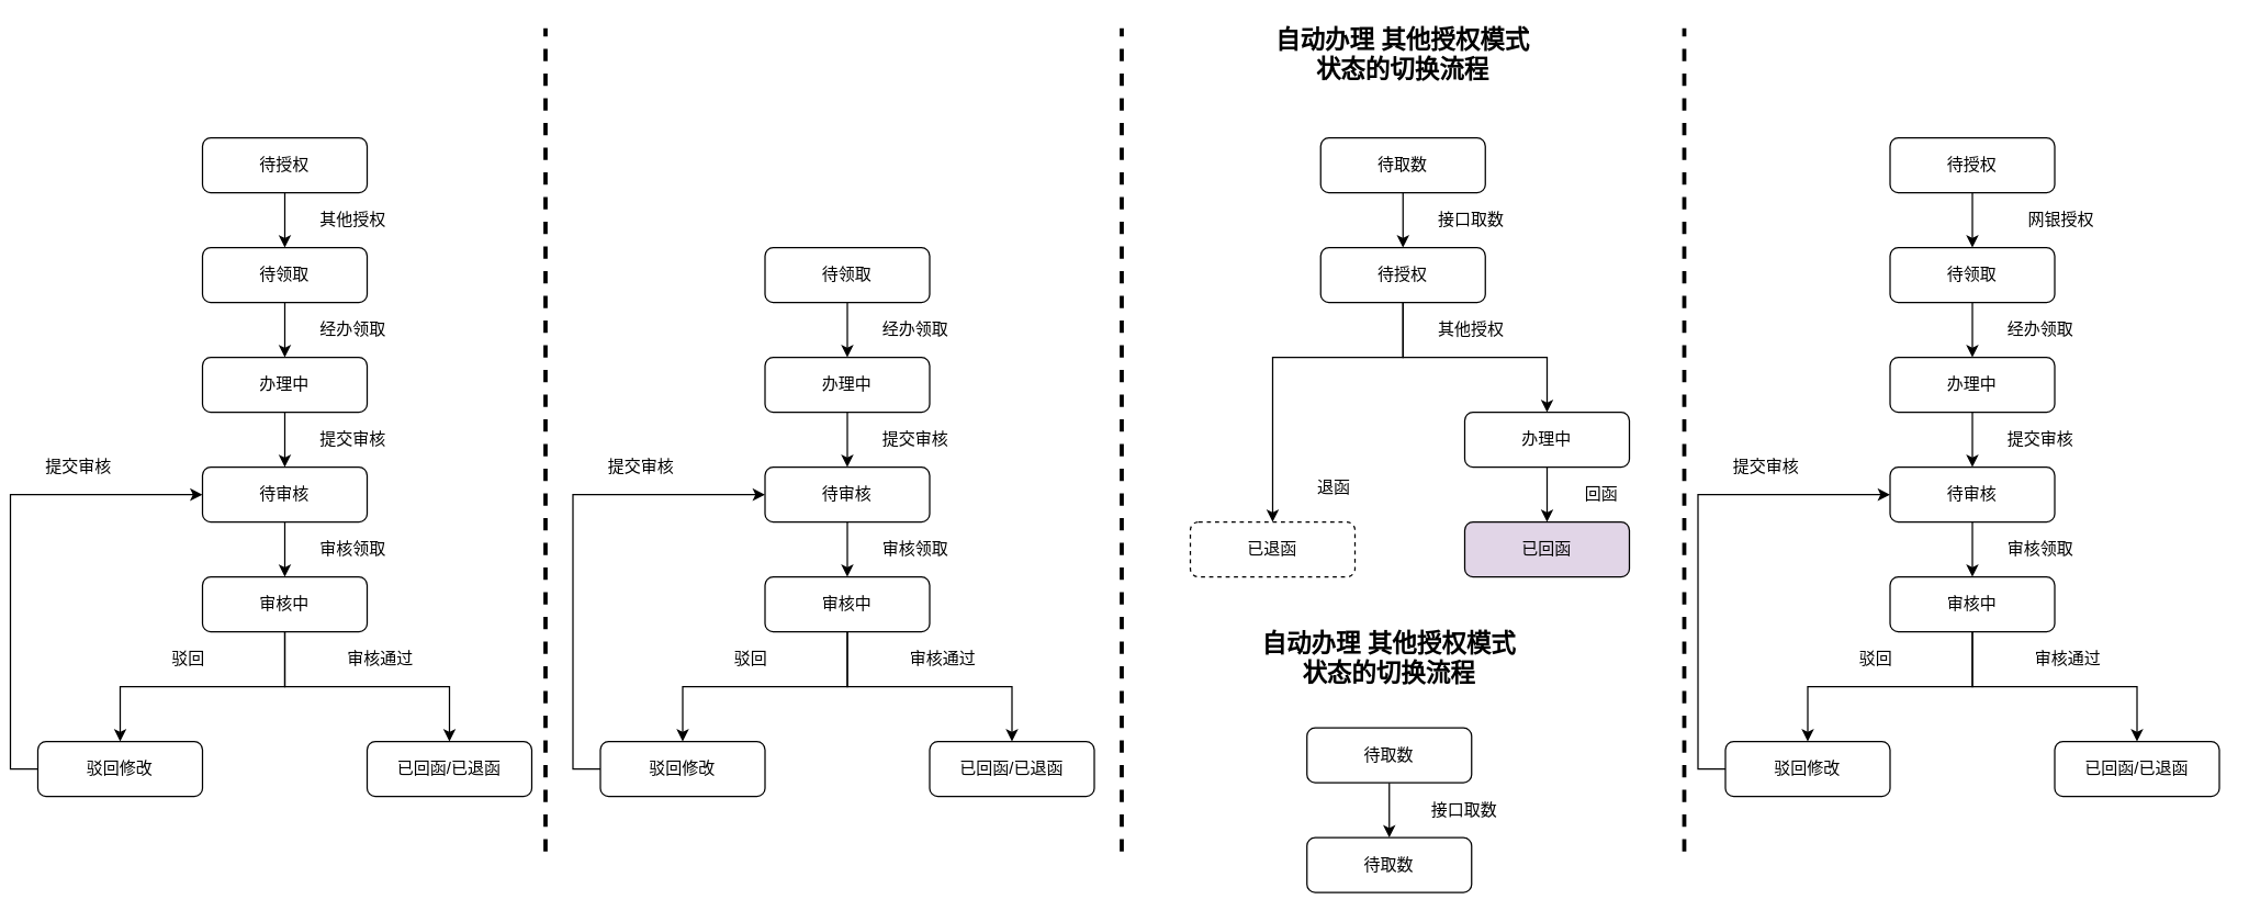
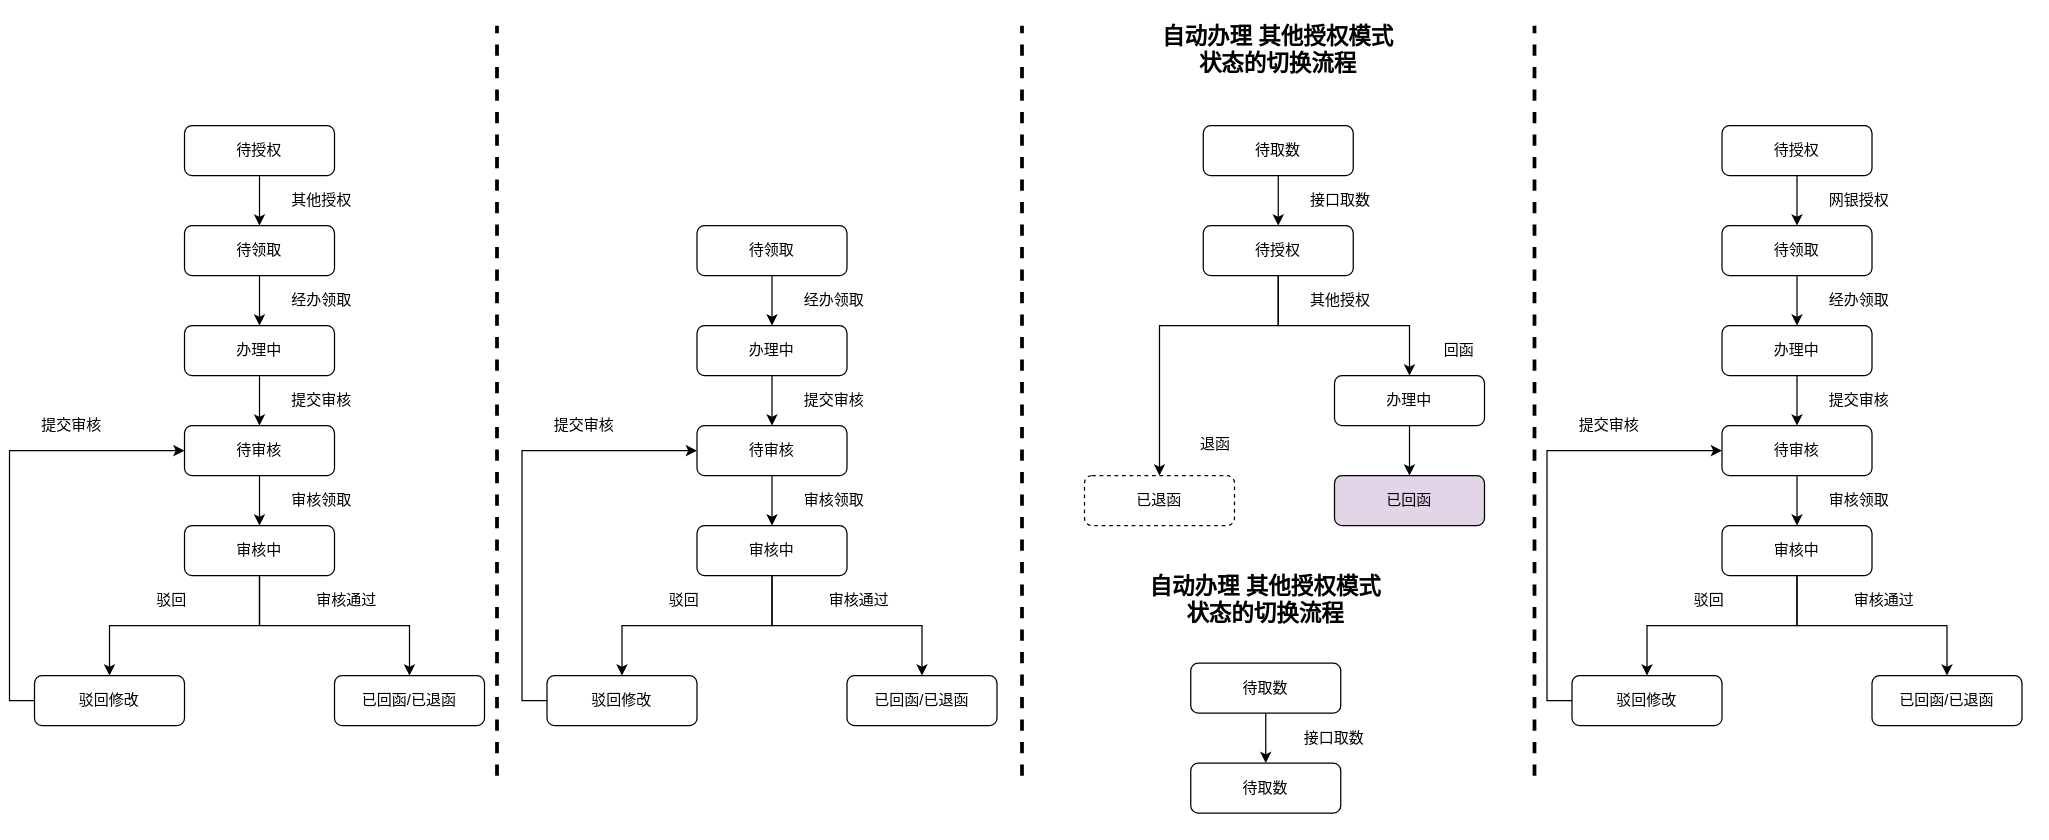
- <mxCell id="54" value="网银授权" style="text;html=1;strokeColor=none;fillColor=none;align=center;verticalAlign=middle;whiteSpace=wrap;rounded=0;" vertex="1" parent="1"><mxGeometry x="1445" y="150" width="100" height="20" as="geometry" /></mxCell>
+ <mxCell id="54" value="网银授权" style="text;html=1;strokeColor=none;fillColor=none;align=center;verticalAlign=middle;whiteSpace=wrap;rounded=0;" vertex="1" parent="1"><mxGeometry x="1430" y="150" width="100" height="20" as="geometry" /></mxCell>
- <mxCell id="72" value="回函" style="text;html=1;strokeColor=none;fillColor=none;align=center;verticalAlign=middle;whiteSpace=wrap;rounded=0;" vertex="1" parent="1"><mxGeometry x="1110" y="350" width="100" height="20" as="geometry" /></mxCell>
+ <mxCell id="72" value="回函" style="text;html=1;strokeColor=none;fillColor=none;align=center;verticalAlign=middle;whiteSpace=wrap;rounded=0;" vertex="1" parent="1"><mxGeometry x="1110" y="270" width="100" height="20" as="geometry" /></mxCell>
